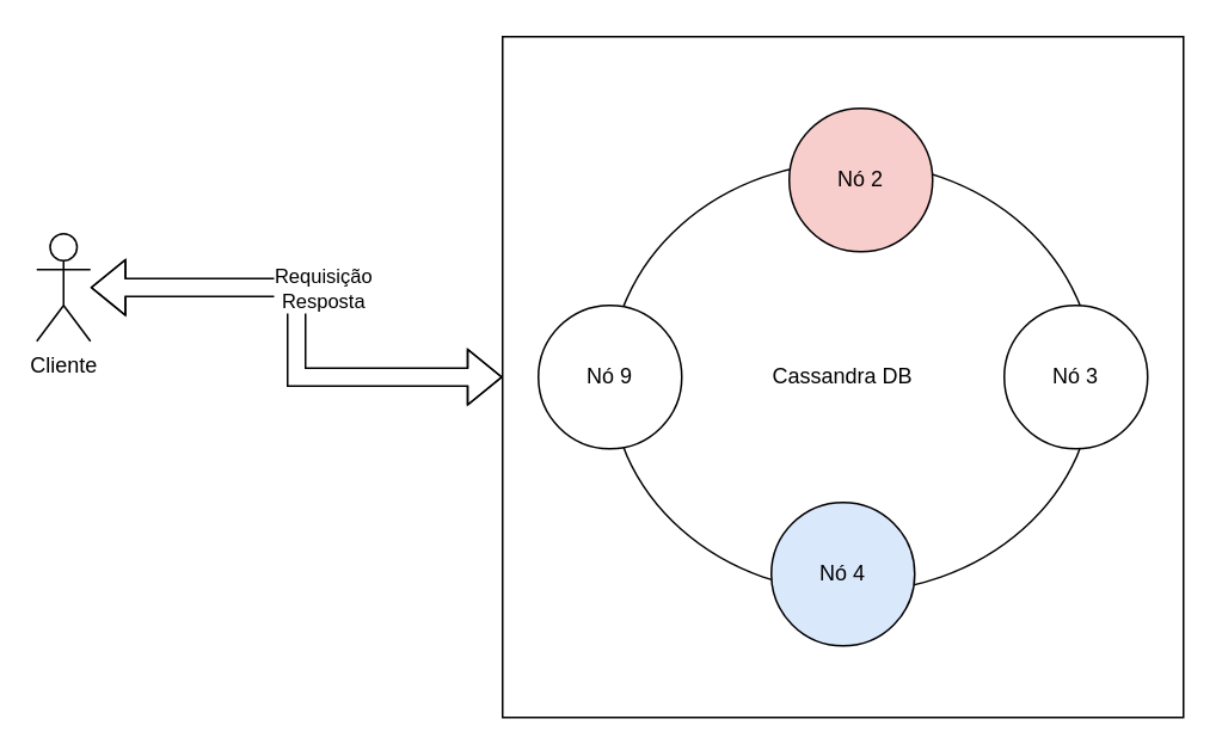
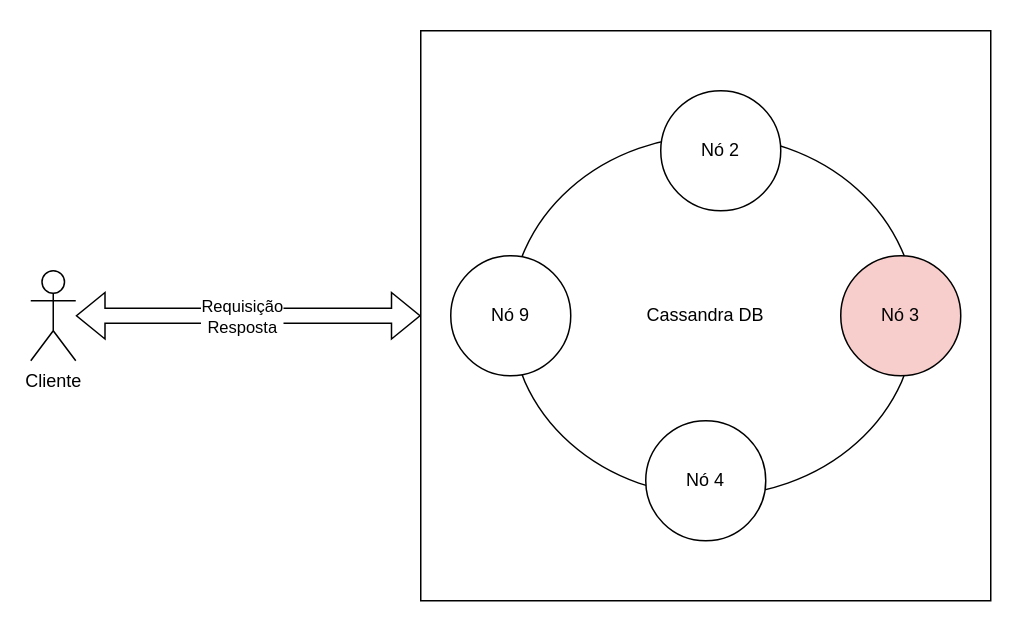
- <mxCell id="4" value="Nó 2" style="ellipse;whiteSpace=wrap;html=1;aspect=fixed;fillColor=#f8cecc;" parent="1" vertex="1"><mxGeometry x="440" y="60" width="80" height="80" as="geometry" /></mxCell>
+ <mxCell id="4" value="Nó 2" style="ellipse;whiteSpace=wrap;html=1;aspect=fixed;" parent="1" vertex="1"><mxGeometry x="440" y="60" width="80" height="80" as="geometry" /></mxCell>
- <mxCell id="10" value="Cliente" style="shape=umlActor;verticalLabelPosition=bottom;labelBackgroundColor=#ffffff;verticalAlign=top;html=1;outlineConnect=0;fillColor=none;" parent="1" vertex="1"><mxGeometry x="20" y="130" width="30" height="60" as="geometry" /></mxCell>
+ <mxCell id="10" value="Cliente" style="shape=umlActor;verticalLabelPosition=bottom;labelBackgroundColor=#ffffff;verticalAlign=top;html=1;outlineConnect=0;fillColor=none;" parent="1" vertex="1"><mxGeometry x="20" y="180" width="30" height="60" as="geometry" /></mxCell>
- <mxCell id="5" value="Nó 3" style="ellipse;whiteSpace=wrap;html=1;aspect=fixed;" parent="1" vertex="1"><mxGeometry x="560" y="170" width="80" height="80" as="geometry" /></mxCell>
+ <mxCell id="5" value="Nó 3" style="ellipse;whiteSpace=wrap;html=1;aspect=fixed;fillColor=#f8cecc;" parent="1" vertex="1"><mxGeometry x="560" y="170" width="80" height="80" as="geometry" /></mxCell>
- <mxCell id="6" value="Nó 4" style="ellipse;whiteSpace=wrap;html=1;aspect=fixed;fillColor=#dae8fc;" parent="1" vertex="1"><mxGeometry x="430" y="280" width="80" height="80" as="geometry" /></mxCell>
+ <mxCell id="6" value="Nó 4" style="ellipse;whiteSpace=wrap;html=1;aspect=fixed;" parent="1" vertex="1"><mxGeometry x="430" y="280" width="80" height="80" as="geometry" /></mxCell>
